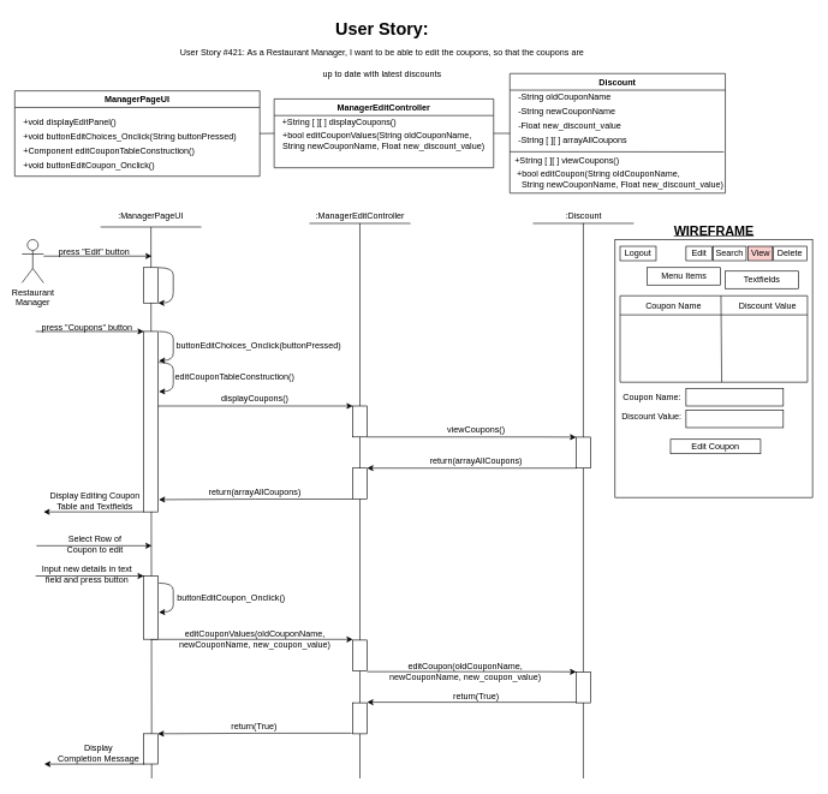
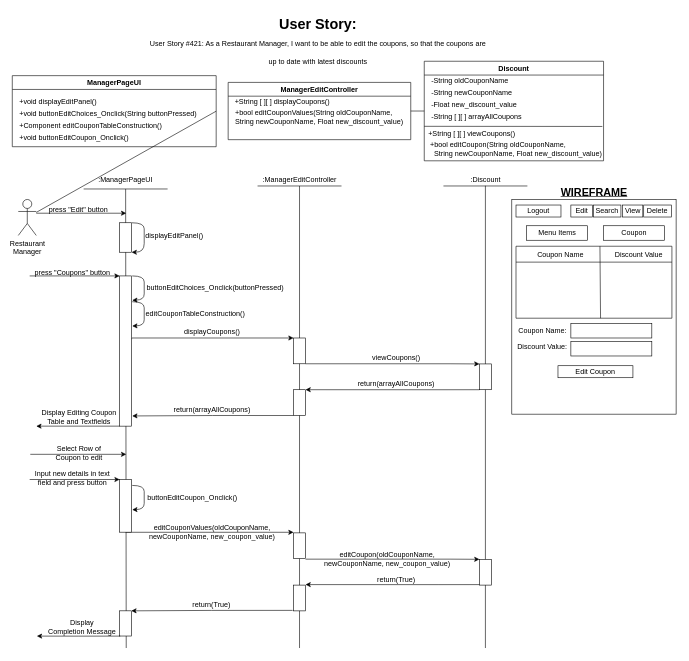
- <mxCell id="19" value="" style="endArrow=none;html=1;rounded=0;exitX=1;exitY=0.5;exitDx=0;exitDy=0;entryX=0;entryY=0.5;entryDx=0;entryDy=0;" parent="1" source="11" target="16" edge="1"><mxGeometry width="50" height="50" relative="1" as="geometry"><mxPoint x="579" y="414.5" as="sourcePoint" /><mxPoint x="629" y="364.5" as="targetPoint" /></mxGeometry></mxCell>
+ <mxCell id="19" value="" style="endArrow=none;html=1;rounded=0;exitX=1;exitY=0.5;exitDx=0;exitDy=0;" parent="1" source="11" target="22" edge="1"><mxGeometry width="50" height="50" relative="1" as="geometry"><mxPoint x="579" y="414.5" as="sourcePoint" /><mxPoint x="629" y="364.5" as="targetPoint" /></mxGeometry></mxCell>
- <mxCell id="35" value="Logout" style="rounded=0;whiteSpace=wrap;html=1;" parent="1" vertex="1"><mxGeometry x="860" y="341.25" width="50" height="20" as="geometry" /></mxCell>
+ <mxCell id="35" value="Logout" style="rounded=0;whiteSpace=wrap;html=1;" parent="1" vertex="1"><mxGeometry x="860" y="341.25" width="75" height="20" as="geometry" /></mxCell>
- <mxCell id="38" value="View" style="rounded=0;whiteSpace=wrap;html=1;fillColor=#f8cecc;" parent="1" vertex="1"><mxGeometry x="1037.5" y="341.25" width="34" height="20" as="geometry" /></mxCell>
+ <mxCell id="38" value="View" style="rounded=0;whiteSpace=wrap;html=1;" parent="1" vertex="1"><mxGeometry x="1037.5" y="341.25" width="34" height="20" as="geometry" /></mxCell>
- <mxCell id="59" value="Menu Items" style="rounded=0;whiteSpace=wrap;html=1;" parent="1" vertex="1"><mxGeometry x="897.5" y="370.82" width="101.5" height="24.18" as="geometry" /></mxCell>
+ <mxCell id="59" value="Menu Items" style="rounded=0;whiteSpace=wrap;html=1;" parent="1" vertex="1"><mxGeometry x="877.5" y="375.82" width="101.5" height="24.18" as="geometry" /></mxCell>
- <mxCell id="60" value="Textfields" style="rounded=0;whiteSpace=wrap;html=1;" parent="1" vertex="1"><mxGeometry x="1006" y="375.82" width="101.5" height="24.18" as="geometry" /></mxCell>
+ <mxCell id="60" value="Coupon" style="rounded=0;whiteSpace=wrap;html=1;" parent="1" vertex="1"><mxGeometry x="1006" y="375.82" width="101.5" height="24.18" as="geometry" /></mxCell>
+ <mxCell id="49" value="&lt;span style=&quot;font-size: 12px&quot;&gt;displayEditPanel()&lt;/span&gt;" style="text;html=1;align=center;verticalAlign=middle;resizable=0;points=[];autosize=1;strokeColor=none;fillColor=none;fontSize=16;" parent="1" vertex="1"><mxGeometry x="235" y="375.82" width="110" height="30" as="geometry" /></mxCell>
